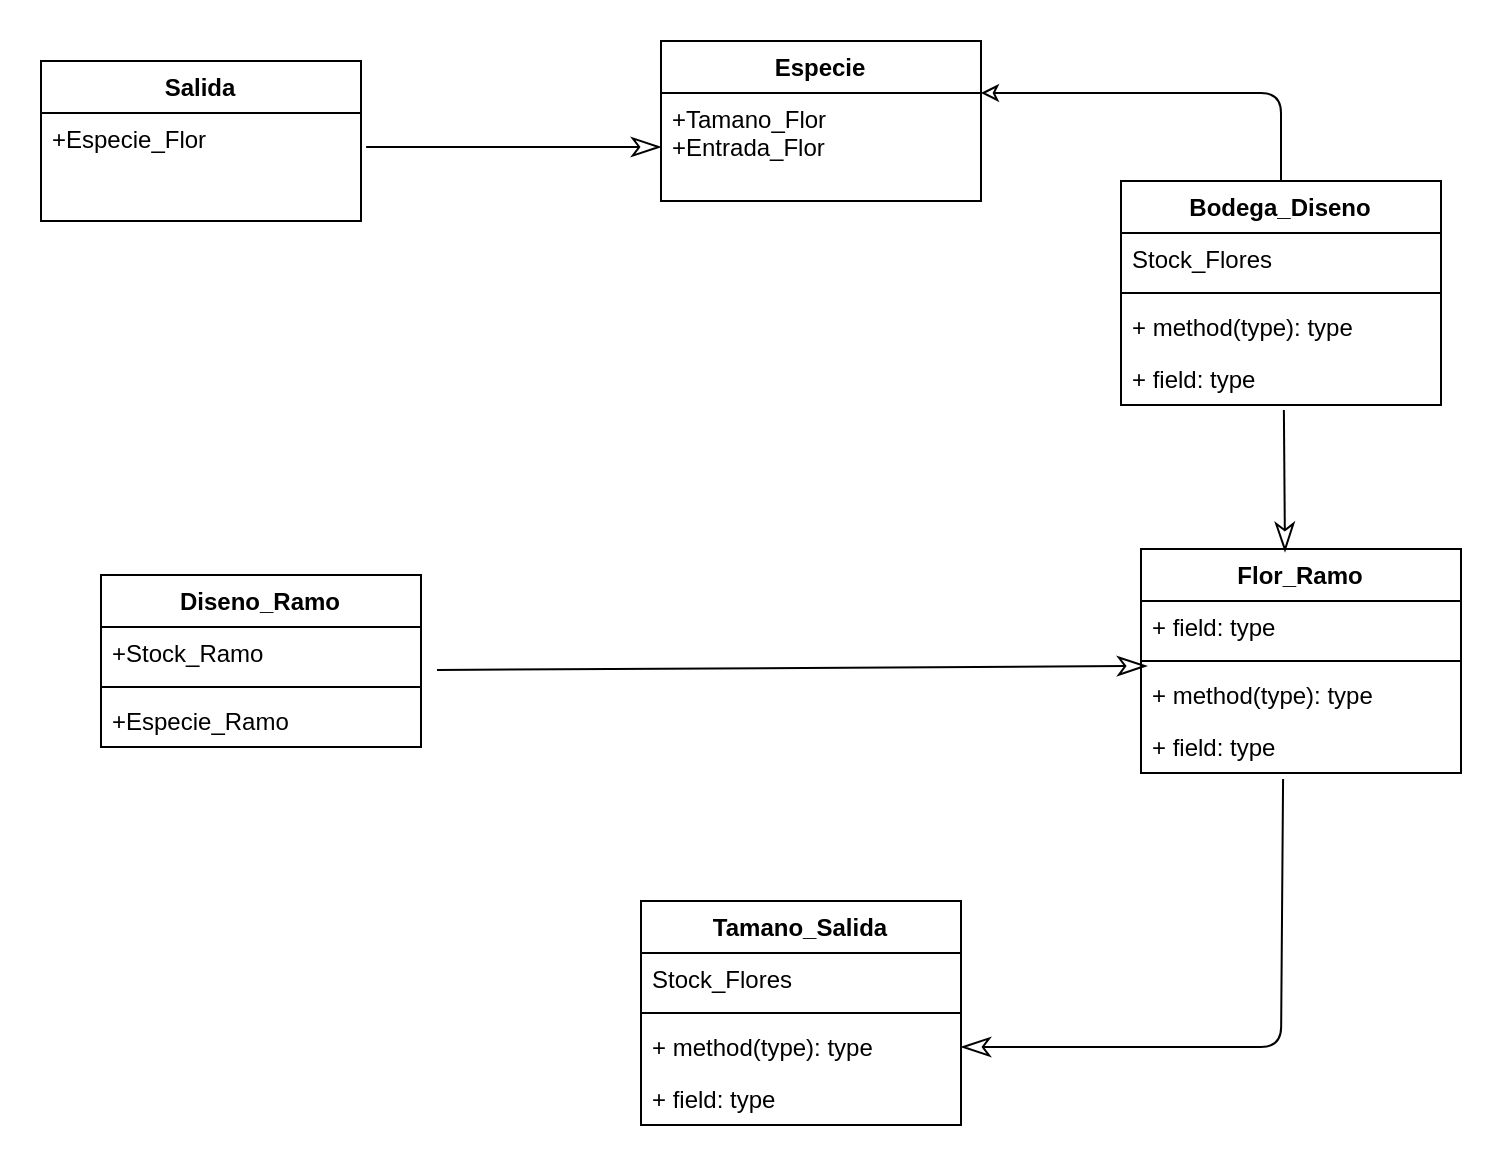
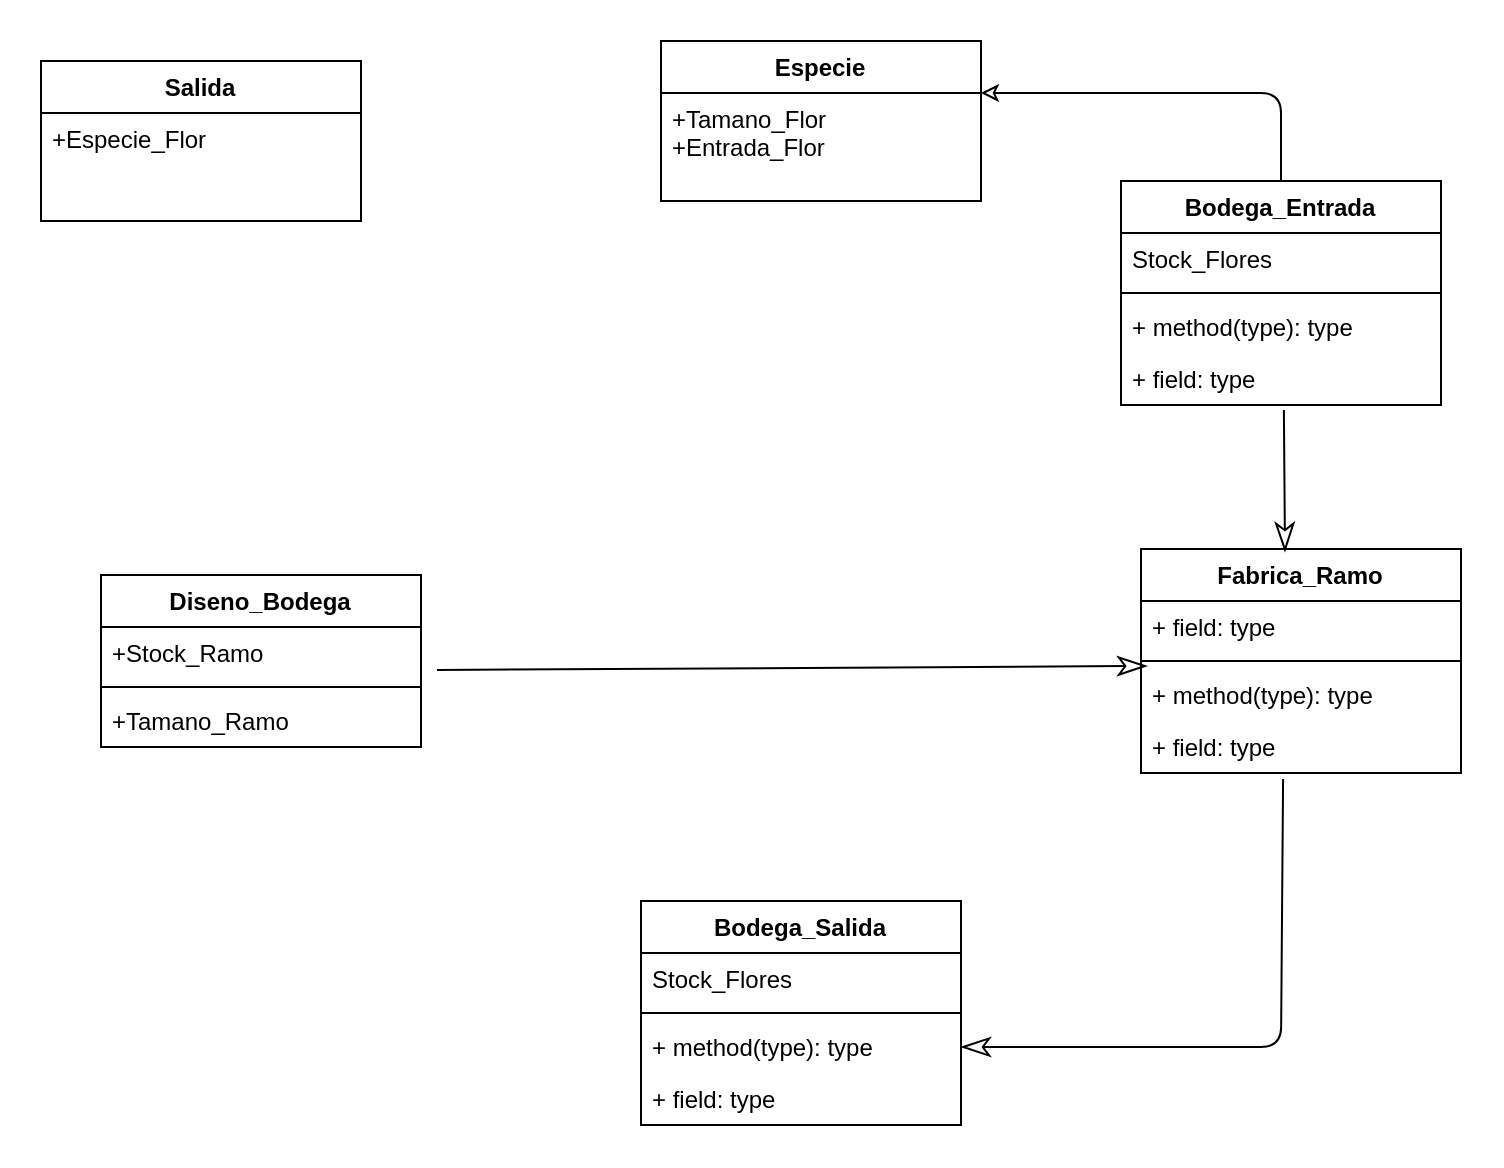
- <mxCell id="25" value="" style="endArrow=classicThin;endFill=0;endSize=12;html=1;exitX=1.016;exitY=0.315;exitDx=0;exitDy=0;exitPerimeter=0;entryX=0;entryY=0.5;entryDx=0;entryDy=0;" edge="1" parent="1" source="24" target="3"><mxGeometry width="160" relative="1" as="geometry"><mxPoint x="340" y="210" as="sourcePoint" /><mxPoint x="500" y="210" as="targetPoint" /></mxGeometry></mxCell>
- <mxCell id="4" value="Bodega_Diseno" style="swimlane;fontStyle=1;align=center;verticalAlign=top;childLayout=stackLayout;horizontal=1;startSize=26;horizontalStack=0;resizeParent=1;resizeParentMax=0;resizeLast=0;collapsible=1;marginBottom=0;" vertex="1" parent="1"><mxGeometry x="560" y="90" width="160" height="112" as="geometry" /></mxCell>
+ <mxCell id="4" value="Bodega_Entrada" style="swimlane;fontStyle=1;align=center;verticalAlign=top;childLayout=stackLayout;horizontal=1;startSize=26;horizontalStack=0;resizeParent=1;resizeParentMax=0;resizeLast=0;collapsible=1;marginBottom=0;" vertex="1" parent="1"><mxGeometry x="560" y="90" width="160" height="112" as="geometry" /></mxCell>
- <mxCell id="13" value="Flor_Ramo" style="swimlane;fontStyle=1;align=center;verticalAlign=top;childLayout=stackLayout;horizontal=1;startSize=26;horizontalStack=0;resizeParent=1;resizeParentMax=0;resizeLast=0;collapsible=1;marginBottom=0;" vertex="1" parent="1"><mxGeometry x="570" y="274" width="160" height="112" as="geometry" /></mxCell>
+ <mxCell id="13" value="Fabrica_Ramo" style="swimlane;fontStyle=1;align=center;verticalAlign=top;childLayout=stackLayout;horizontal=1;startSize=26;horizontalStack=0;resizeParent=1;resizeParentMax=0;resizeLast=0;collapsible=1;marginBottom=0;" vertex="1" parent="1"><mxGeometry x="570" y="274" width="160" height="112" as="geometry" /></mxCell>
- <mxCell id="9" value="Diseno_Ramo" style="swimlane;fontStyle=1;align=center;verticalAlign=top;childLayout=stackLayout;horizontal=1;startSize=26;horizontalStack=0;resizeParent=1;resizeParentMax=0;resizeLast=0;collapsible=1;marginBottom=0;" vertex="1" parent="1"><mxGeometry x="50" y="287" width="160" height="86" as="geometry" /></mxCell>
+ <mxCell id="9" value="Diseno_Bodega" style="swimlane;fontStyle=1;align=center;verticalAlign=top;childLayout=stackLayout;horizontal=1;startSize=26;horizontalStack=0;resizeParent=1;resizeParentMax=0;resizeLast=0;collapsible=1;marginBottom=0;" vertex="1" parent="1"><mxGeometry x="50" y="287" width="160" height="86" as="geometry" /></mxCell>
- <mxCell id="12" value="+Especie_Ramo" style="text;strokeColor=none;fillColor=none;align=left;verticalAlign=top;spacingLeft=4;spacingRight=4;overflow=hidden;rotatable=0;points=[[0,0.5],[1,0.5]];portConstraint=eastwest;" vertex="1" parent="9"><mxGeometry y="60" width="160" height="26" as="geometry" /></mxCell>
+ <mxCell id="12" value="+Tamano_Ramo" style="text;strokeColor=none;fillColor=none;align=left;verticalAlign=top;spacingLeft=4;spacingRight=4;overflow=hidden;rotatable=0;points=[[0,0.5],[1,0.5]];portConstraint=eastwest;" vertex="1" parent="9"><mxGeometry y="60" width="160" height="26" as="geometry" /></mxCell>
- <mxCell id="18" value="Tamano_Salida" style="swimlane;fontStyle=1;align=center;verticalAlign=top;childLayout=stackLayout;horizontal=1;startSize=26;horizontalStack=0;resizeParent=1;resizeParentMax=0;resizeLast=0;collapsible=1;marginBottom=0;" vertex="1" parent="1"><mxGeometry x="320" y="450" width="160" height="112" as="geometry" /></mxCell>
+ <mxCell id="18" value="Bodega_Salida" style="swimlane;fontStyle=1;align=center;verticalAlign=top;childLayout=stackLayout;horizontal=1;startSize=26;horizontalStack=0;resizeParent=1;resizeParentMax=0;resizeLast=0;collapsible=1;marginBottom=0;" vertex="1" parent="1"><mxGeometry x="320" y="450" width="160" height="112" as="geometry" /></mxCell>
